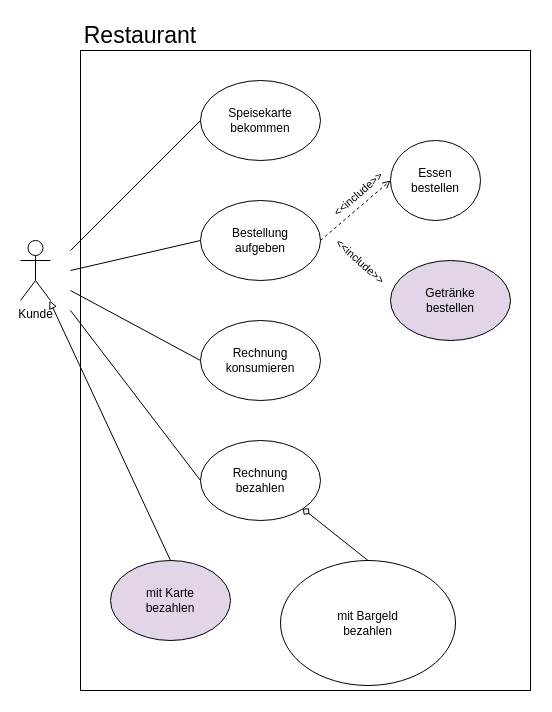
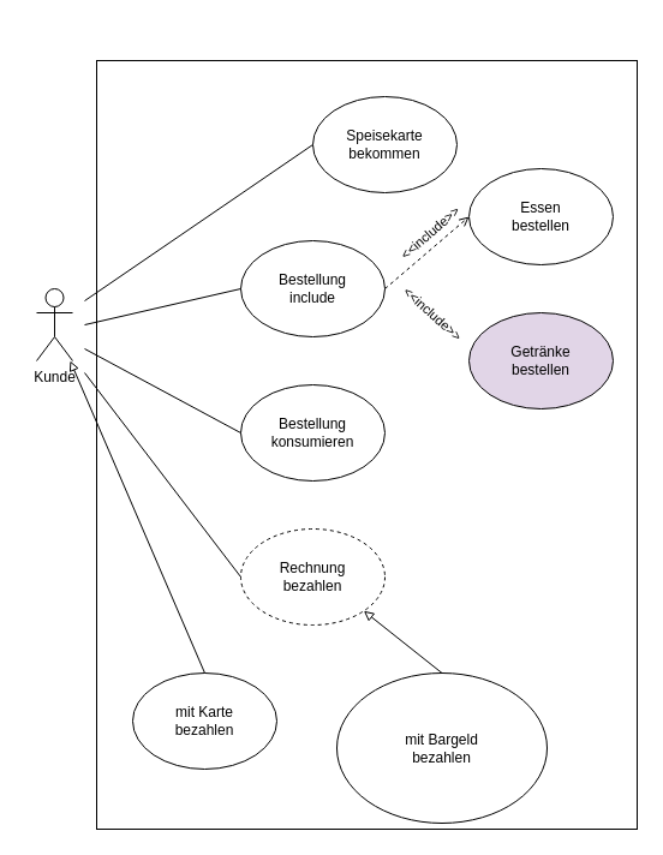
- <mxCell id="21" value="&lt;font style=&quot;font-size: 23px;&quot;&gt;Restaurant&lt;/font&gt;" style="text;html=1;strokeColor=none;fillColor=none;align=center;verticalAlign=middle;whiteSpace=wrap;rounded=0;" vertex="1" parent="1"><mxGeometry x="110" y="20" width="60" height="30" as="geometry" /></mxCell>
- <mxCell id="7" value="&lt;div&gt;Speisekarte&lt;/div&gt;&lt;div&gt;bekommen&lt;br&gt;&lt;/div&gt;" style="ellipse;whiteSpace=wrap;html=1;" vertex="1" parent="1"><mxGeometry x="200" y="80" width="120" height="80" as="geometry" /></mxCell>
+ <mxCell id="7" value="&lt;div&gt;Speisekarte&lt;/div&gt;&lt;div&gt;bekommen&lt;br&gt;&lt;/div&gt;" style="ellipse;whiteSpace=wrap;html=1;" vertex="1" parent="1"><mxGeometry x="260" y="80" width="120" height="80" as="geometry" /></mxCell>
- <mxCell id="12" value="&lt;div&gt;Essen&lt;/div&gt;&lt;div&gt;bestellen&lt;br&gt;&lt;/div&gt;" style="ellipse;whiteSpace=wrap;html=1;" vertex="1" parent="1"><mxGeometry x="390" y="140" width="90" height="80" as="geometry" /></mxCell>
+ <mxCell id="12" value="&lt;div&gt;Essen&lt;/div&gt;&lt;div&gt;bestellen&lt;br&gt;&lt;/div&gt;" style="ellipse;whiteSpace=wrap;html=1;" vertex="1" parent="1"><mxGeometry x="390" y="140" width="120" height="80" as="geometry" /></mxCell>
- <mxCell id="5" value="&lt;div&gt;Bestellung&lt;/div&gt;&lt;div&gt;aufgeben&lt;br&gt;&lt;/div&gt;" style="ellipse;whiteSpace=wrap;html=1;" vertex="1" parent="1"><mxGeometry x="200" y="200" width="120" height="80" as="geometry" /></mxCell>
+ <mxCell id="5" value="&lt;div&gt;Bestellung&lt;/div&gt;&lt;div&gt;include&lt;br&gt;&lt;/div&gt;" style="ellipse;whiteSpace=wrap;html=1;" vertex="1" parent="1"><mxGeometry x="200" y="200" width="120" height="80" as="geometry" /></mxCell>
- <mxCell id="3" value="Kunde" style="shape=umlActor;verticalLabelPosition=bottom;verticalAlign=top;html=1;outlineConnect=0;" vertex="1" parent="1"><mxGeometry x="20" y="240" width="30" height="60" as="geometry" /></mxCell>
+ <mxCell id="3" value="Kunde" style="shape=umlActor;verticalLabelPosition=bottom;verticalAlign=top;html=1;outlineConnect=0;" vertex="1" parent="1"><mxGeometry x="30" y="240" width="30" height="60" as="geometry" /></mxCell>
- <mxCell id="4" value="&lt;div&gt;Rechnung&lt;/div&gt;&lt;div&gt;konsumieren&lt;br&gt;&lt;/div&gt;" style="ellipse;whiteSpace=wrap;html=1;" vertex="1" parent="1"><mxGeometry x="200" y="320" width="120" height="80" as="geometry" /></mxCell>
+ <mxCell id="4" value="&lt;div&gt;Bestellung&lt;/div&gt;&lt;div&gt;konsumieren&lt;br&gt;&lt;/div&gt;" style="ellipse;whiteSpace=wrap;html=1;" vertex="1" parent="1"><mxGeometry x="200" y="320" width="120" height="80" as="geometry" /></mxCell>
- <mxCell id="6" value="&lt;div&gt;Rechnung&lt;/div&gt;&lt;div&gt;bezahlen&lt;br&gt;&lt;/div&gt;" style="ellipse;whiteSpace=wrap;html=1;" vertex="1" parent="1"><mxGeometry x="200" y="440" width="120" height="80" as="geometry" /></mxCell>
+ <mxCell id="6" value="&lt;div&gt;Rechnung&lt;/div&gt;&lt;div&gt;bezahlen&lt;br&gt;&lt;/div&gt;" style="ellipse;whiteSpace=wrap;html=1;dashed=1;" vertex="1" parent="1"><mxGeometry x="200" y="440" width="120" height="80" as="geometry" /></mxCell>
- <mxCell id="20" value="" style="endArrow=diamond;html=1;rounded=0;exitX=0.5;exitY=0;exitDx=0;exitDy=0;entryX=1;entryY=1;entryDx=0;entryDy=0;endFill=0;" edge="1" parent="1" source="18" target="6"><mxGeometry width="50" height="50" relative="1" as="geometry"><mxPoint x="180" y="570" as="sourcePoint" /><mxPoint x="228" y="518" as="targetPoint" /></mxGeometry></mxCell>
+ <mxCell id="20" value="" style="endArrow=block;html=1;rounded=0;exitX=0.5;exitY=0;exitDx=0;exitDy=0;entryX=1;entryY=1;entryDx=0;entryDy=0;endFill=0;" edge="1" parent="1" source="18" target="6"><mxGeometry width="50" height="50" relative="1" as="geometry"><mxPoint x="180" y="570" as="sourcePoint" /><mxPoint x="228" y="518" as="targetPoint" /></mxGeometry></mxCell>
- <mxCell id="17" value="&lt;div&gt;mit Karte&lt;/div&gt;&lt;div&gt;bezahlen&lt;br&gt;&lt;/div&gt;" style="ellipse;whiteSpace=wrap;html=1;fillColor=#e1d5e7;" vertex="1" parent="1"><mxGeometry x="110" y="560" width="120" height="80" as="geometry" /></mxCell>
+ <mxCell id="17" value="&lt;div&gt;mit Karte&lt;/div&gt;&lt;div&gt;bezahlen&lt;br&gt;&lt;/div&gt;" style="ellipse;whiteSpace=wrap;html=1;" vertex="1" parent="1"><mxGeometry x="110" y="560" width="120" height="80" as="geometry" /></mxCell>
